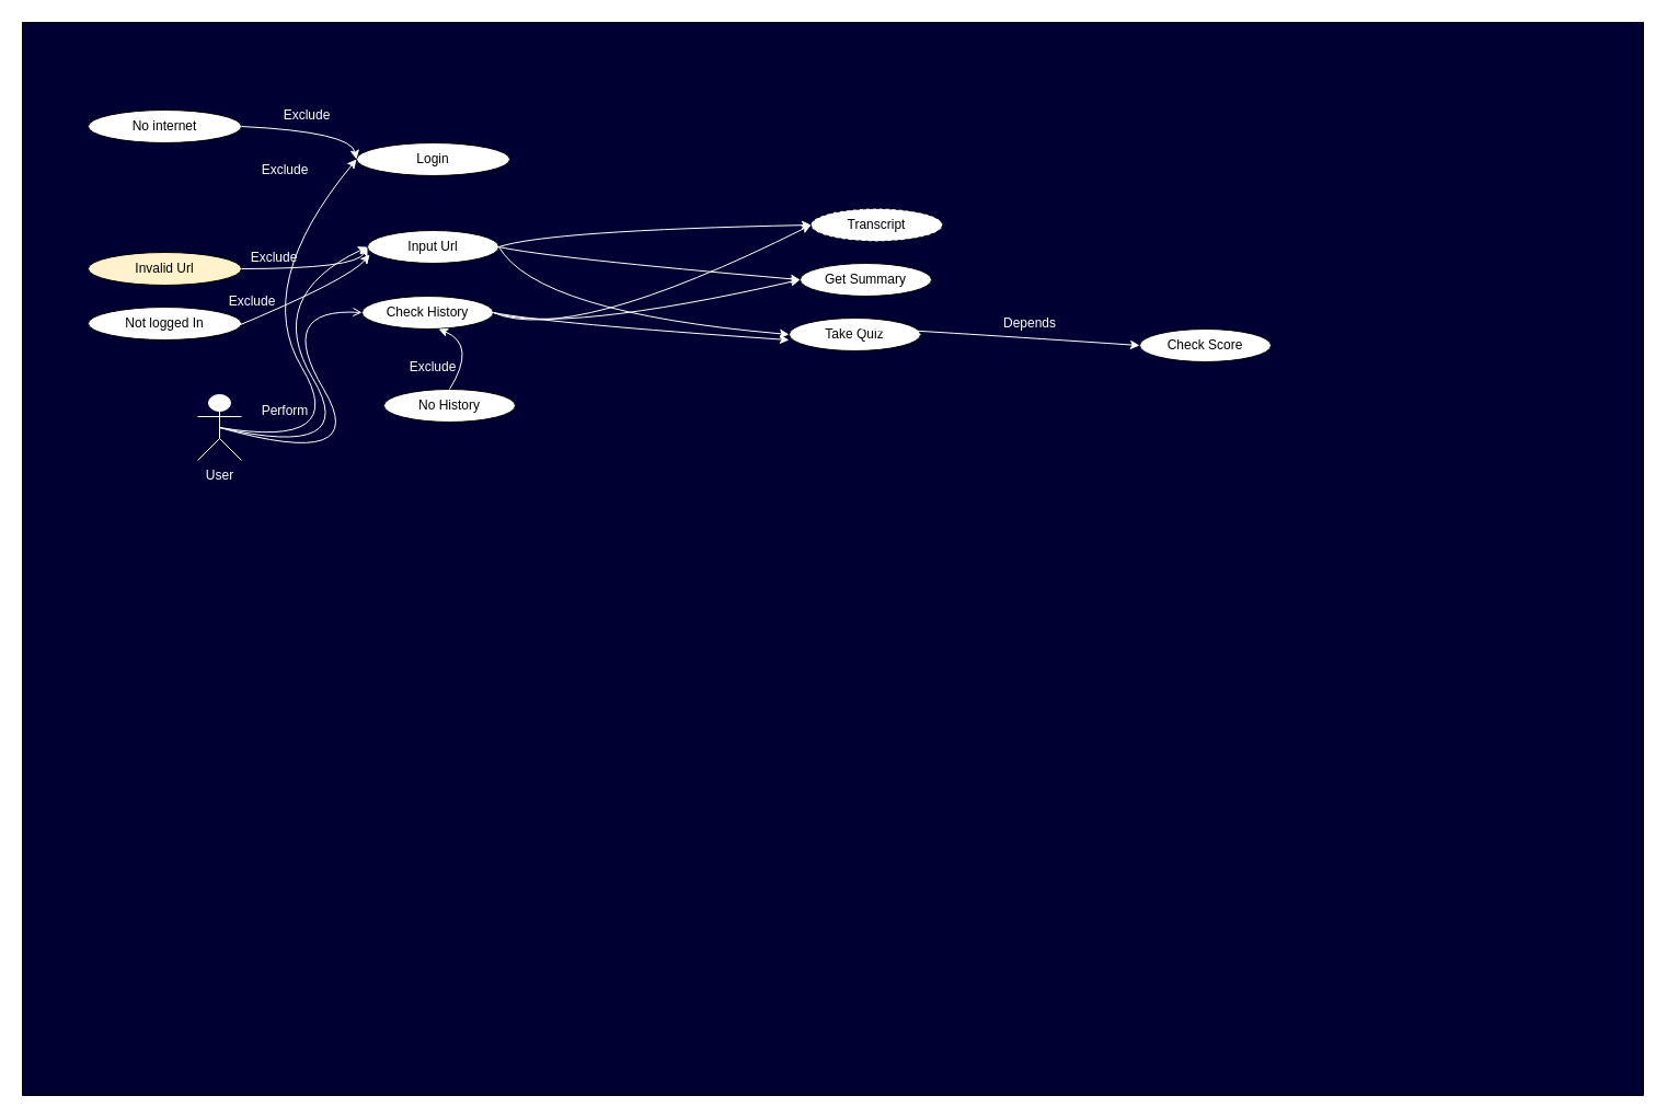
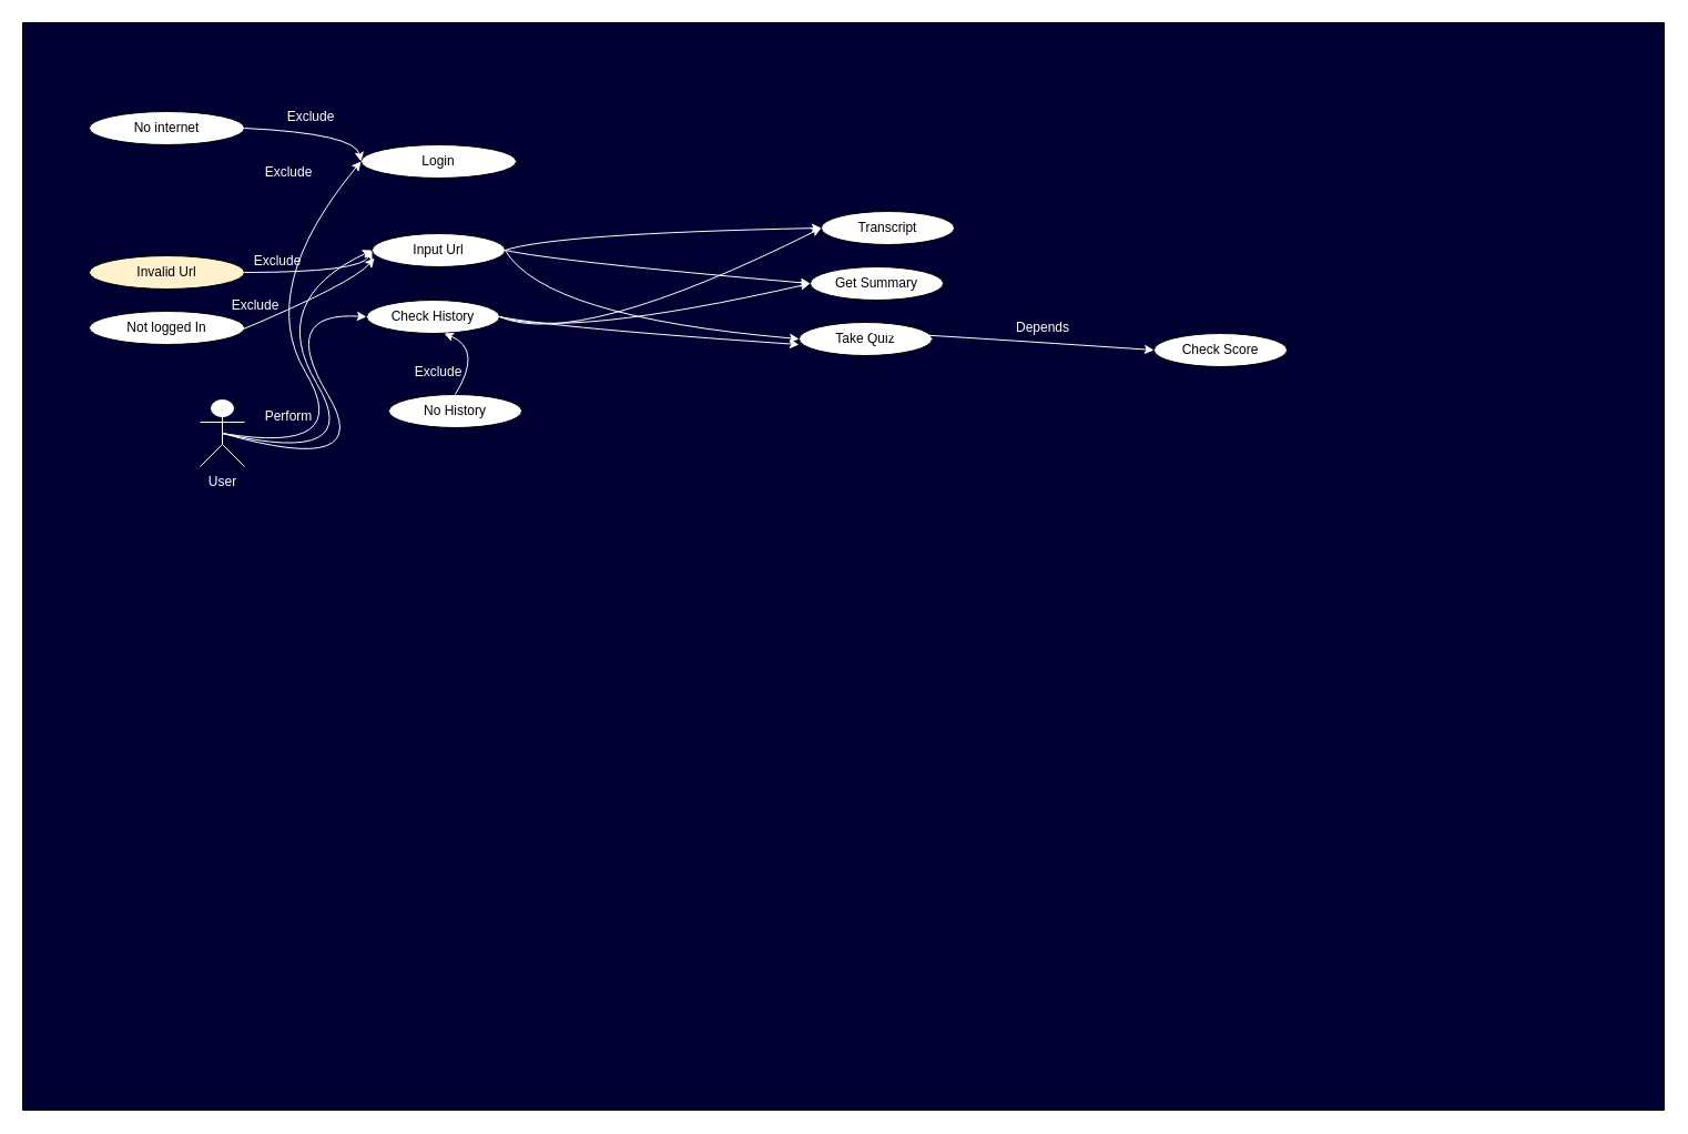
- <mxCell id="16" value="Transcript" style="ellipse;whiteSpace=wrap;html=1;dashed=1;" vertex="1" parent="2"><mxGeometry x="720" y="170" width="120" height="30" as="geometry" /></mxCell>
+ <mxCell id="16" value="Transcript" style="ellipse;whiteSpace=wrap;html=1;" vertex="1" parent="2"><mxGeometry x="720" y="170" width="120" height="30" as="geometry" /></mxCell>
- <mxCell id="13" value="" style="curved=1;endArrow=open;html=1;rounded=0;strokeColor=#FFFFFF;exitX=0.5;exitY=0.5;exitDx=0;exitDy=0;exitPerimeter=0;entryX=0;entryY=0.5;entryDx=0;entryDy=0;" edge="1" parent="2" source="3" target="11"><mxGeometry width="50" height="50" relative="1" as="geometry"><mxPoint x="175" y="380" as="sourcePoint" /><mxPoint x="320" y="225" as="targetPoint" /><Array as="points"><mxPoint x="320" y="410" /><mxPoint x="230" y="260" /></Array></mxGeometry></mxCell>
+ <mxCell id="13" value="" style="curved=1;endArrow=classic;html=1;rounded=0;strokeColor=#FFFFFF;exitX=0.5;exitY=0.5;exitDx=0;exitDy=0;exitPerimeter=0;entryX=0;entryY=0.5;entryDx=0;entryDy=0;" edge="1" parent="2" source="3" target="11"><mxGeometry width="50" height="50" relative="1" as="geometry"><mxPoint x="175" y="380" as="sourcePoint" /><mxPoint x="320" y="225" as="targetPoint" /><Array as="points"><mxPoint x="320" y="410" /><mxPoint x="230" y="260" /></Array></mxGeometry></mxCell>
